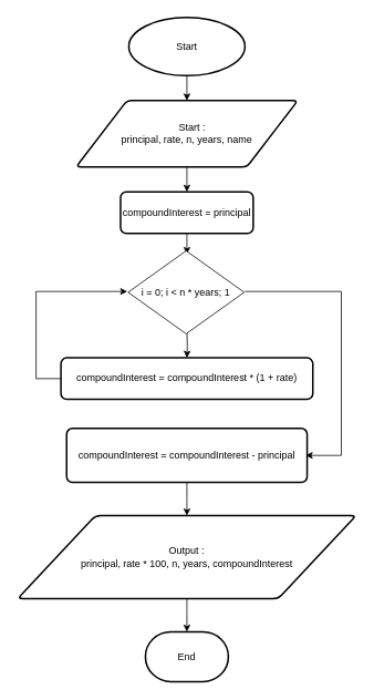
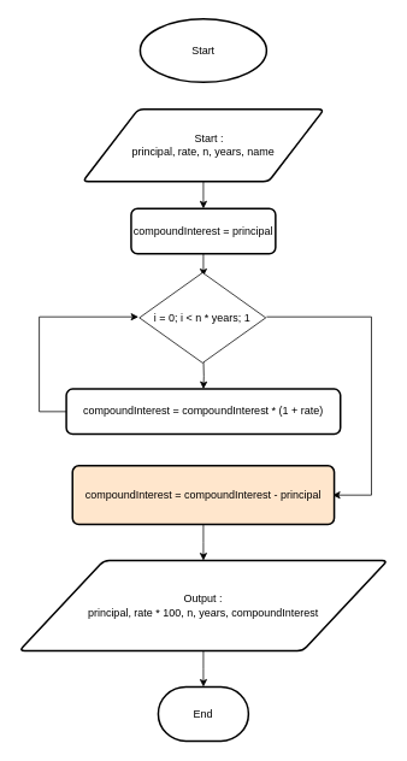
- <mxCell id="2" value="" style="edgeStyle=orthogonalEdgeStyle;rounded=0;orthogonalLoop=1;jettySize=auto;html=1;" parent="1" source="3" target="5" edge="1"><mxGeometry relative="1" as="geometry" /></mxCell>
- <mxCell id="13" value="compoundInterest = compoundInterest - principal" style="rounded=1;whiteSpace=wrap;html=1;absoluteArcSize=1;arcSize=14;strokeWidth=2;" parent="1" vertex="1"><mxGeometry x="79.87" y="515" width="290" height="65" as="geometry" /></mxCell>
+ <mxCell id="13" value="compoundInterest = compoundInterest - principal" style="rounded=1;whiteSpace=wrap;html=1;absoluteArcSize=1;arcSize=14;strokeWidth=2;fillColor=#ffe6cc;" parent="1" vertex="1"><mxGeometry x="79.87" y="515" width="290" height="65" as="geometry" /></mxCell>
